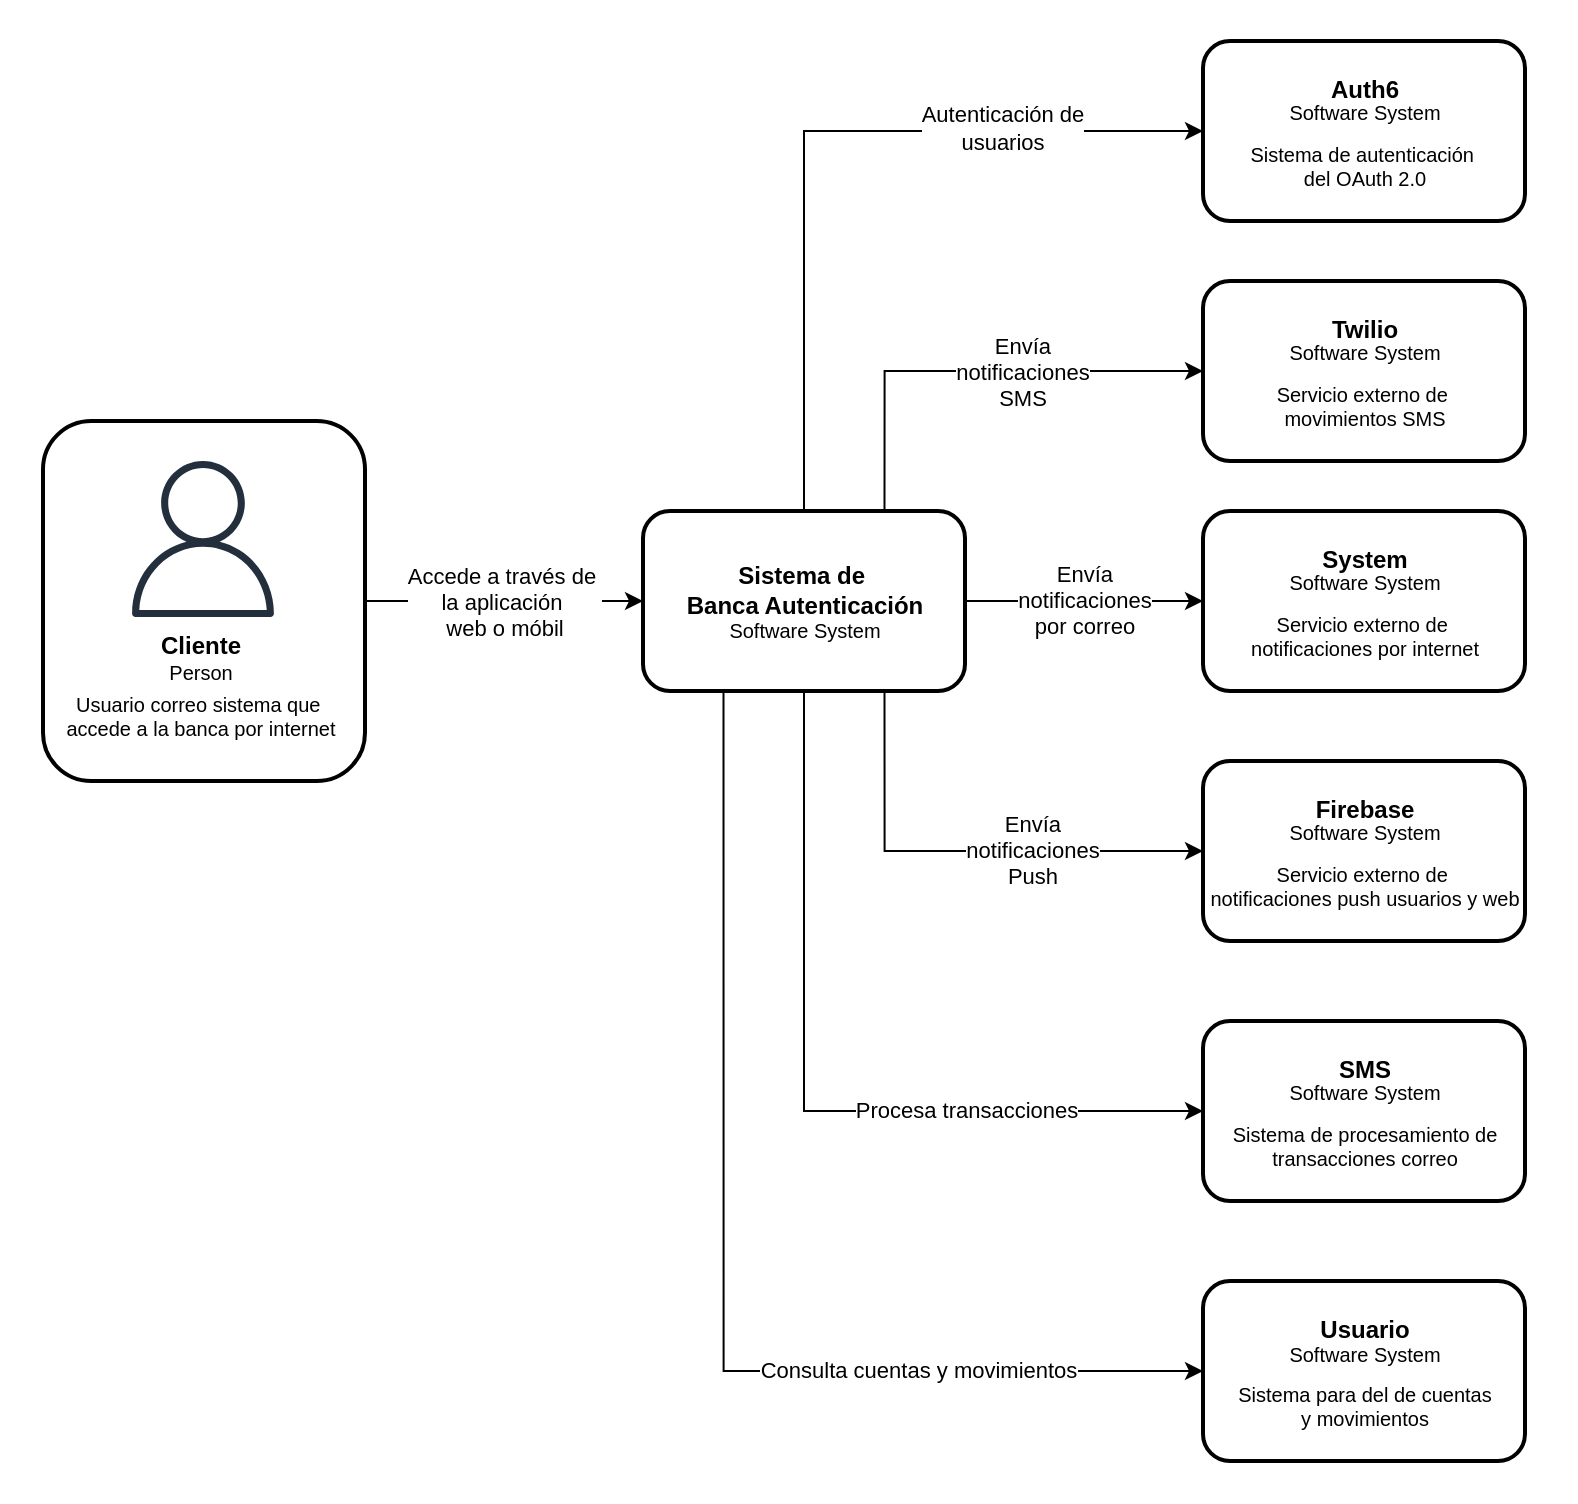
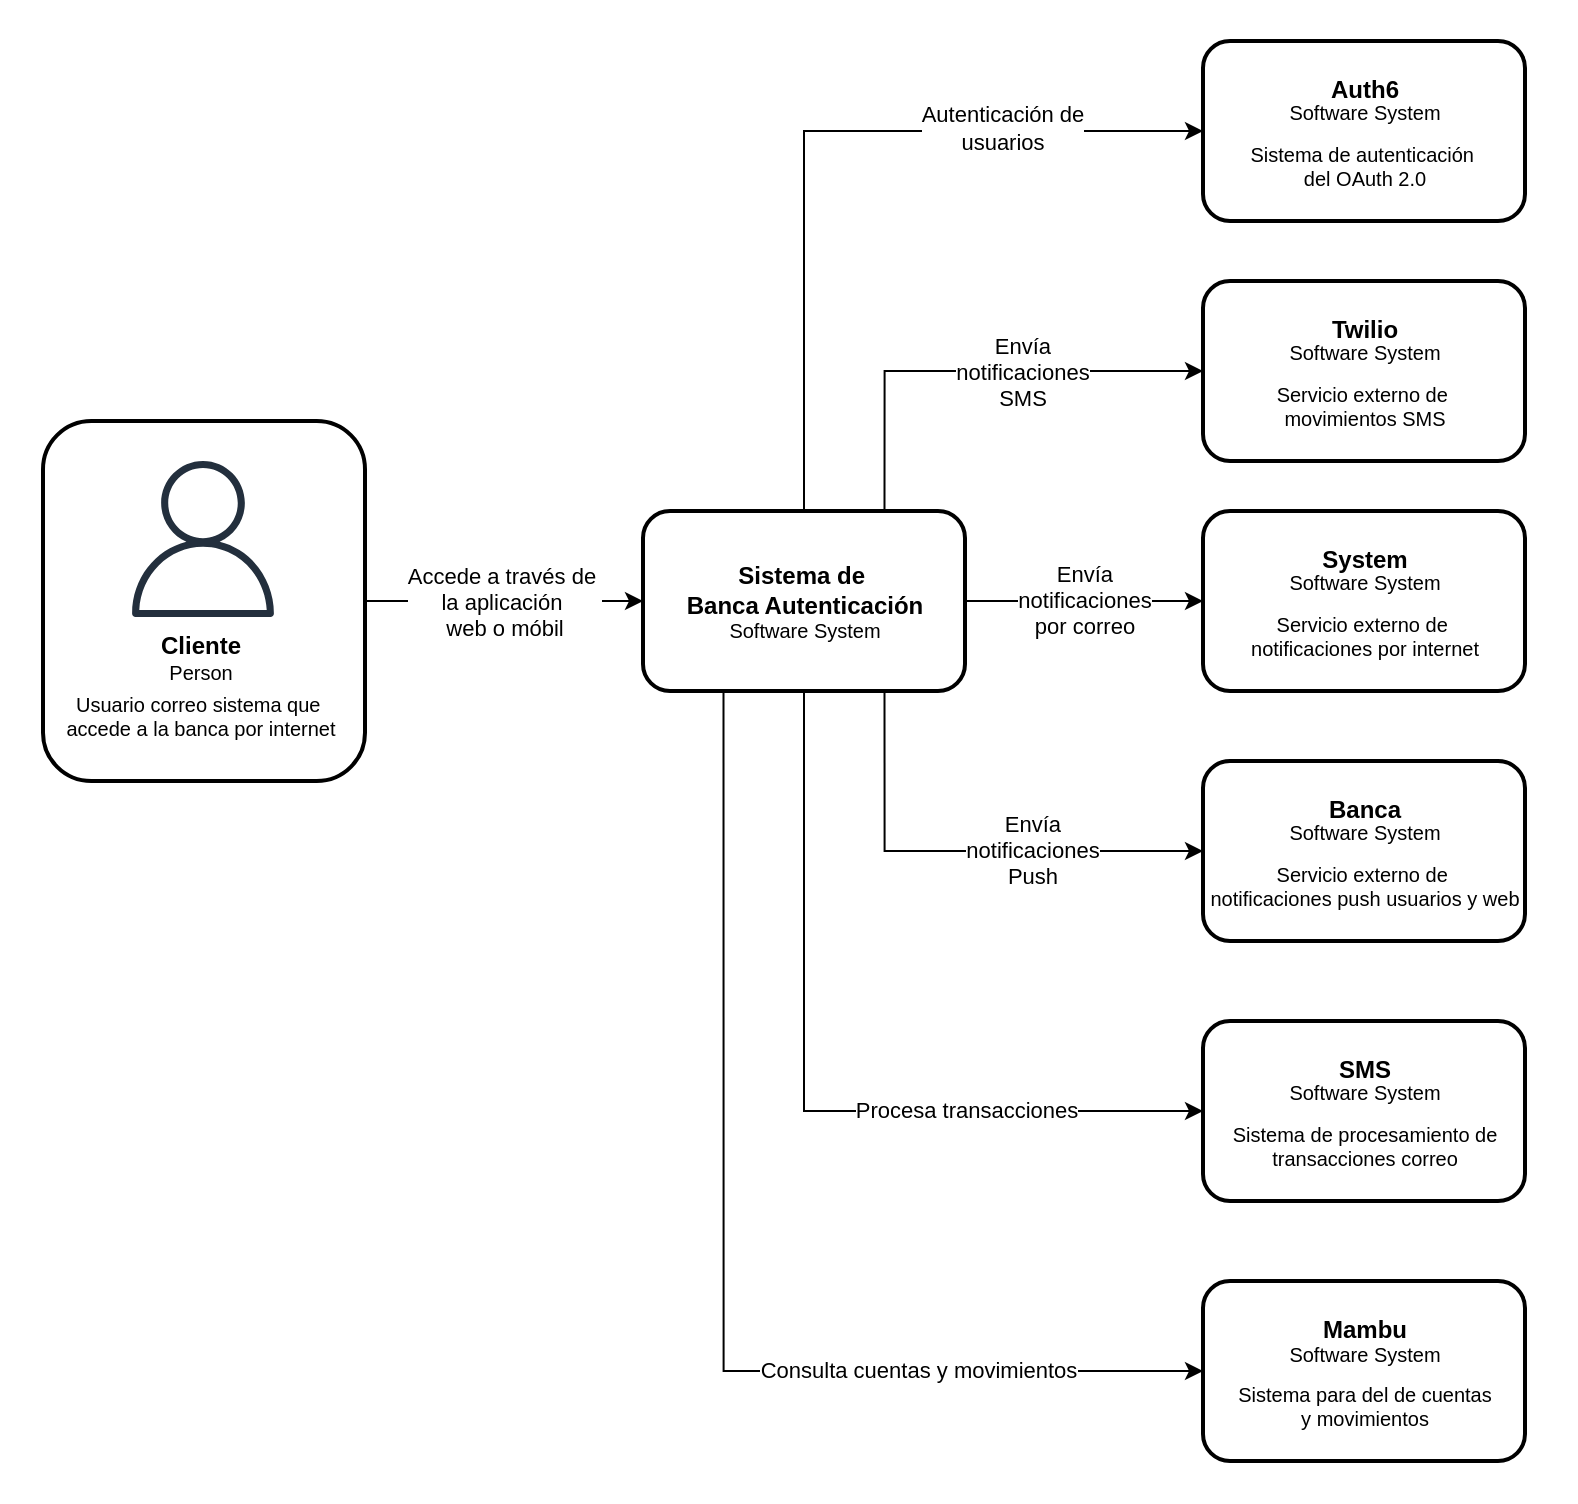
- <mxCell id="31" value="Firebase" style="text;html=1;align=center;verticalAlign=middle;resizable=0;points=[];autosize=1;strokeColor=none;fillColor=none;fontStyle=1" vertex="1" parent="29"><mxGeometry x="45.5" y="10" width="70" height="30" as="geometry" /></mxCell>
+ <mxCell id="31" value="Banca" style="text;html=1;align=center;verticalAlign=middle;resizable=0;points=[];autosize=1;strokeColor=none;fillColor=none;fontStyle=1" vertex="1" parent="29"><mxGeometry x="45.5" y="10" width="70" height="30" as="geometry" /></mxCell>
- <mxCell id="41" value="Usuario" style="text;html=1;align=center;verticalAlign=middle;resizable=0;points=[];autosize=1;strokeColor=none;fillColor=none;fontStyle=1" vertex="1" parent="39"><mxGeometry x="50.5" y="10" width="60" height="30" as="geometry" /></mxCell>
+ <mxCell id="41" value="Mambu" style="text;html=1;align=center;verticalAlign=middle;resizable=0;points=[];autosize=1;strokeColor=none;fillColor=none;fontStyle=1" vertex="1" parent="39"><mxGeometry x="50.5" y="10" width="60" height="30" as="geometry" /></mxCell>
